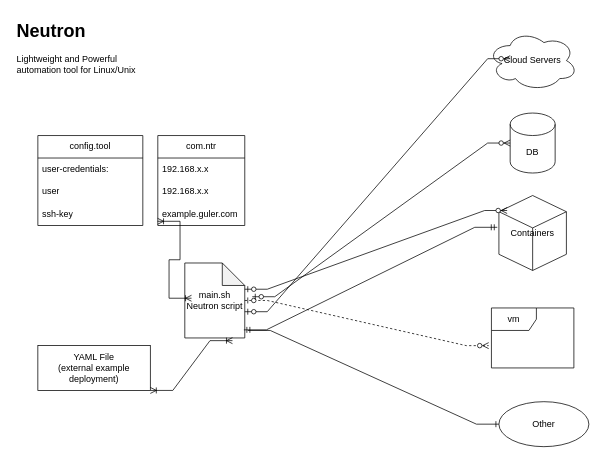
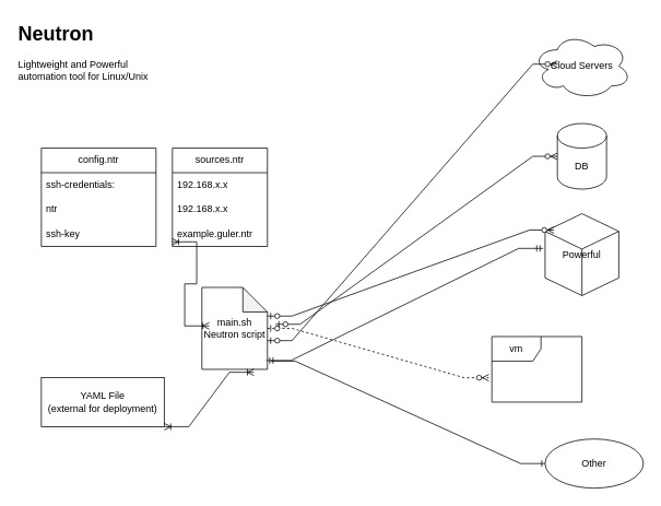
- <mxCell id="7" value="config.tool" style="swimlane;fontStyle=0;childLayout=stackLayout;horizontal=1;startSize=30;horizontalStack=0;resizeParent=1;resizeParentMax=0;resizeLast=0;collapsible=1;marginBottom=0;whiteSpace=wrap;html=1;" vertex="1" parent="1"><mxGeometry x="50" y="180" width="140" height="120" as="geometry" /></mxCell>
+ <mxCell id="7" value="config.ntr" style="swimlane;fontStyle=0;childLayout=stackLayout;horizontal=1;startSize=30;horizontalStack=0;resizeParent=1;resizeParentMax=0;resizeLast=0;collapsible=1;marginBottom=0;whiteSpace=wrap;html=1;" vertex="1" parent="1"><mxGeometry x="50" y="180" width="140" height="120" as="geometry" /></mxCell>
- <mxCell id="2" value="com.ntr" style="swimlane;fontStyle=0;childLayout=stackLayout;horizontal=1;startSize=30;horizontalStack=0;resizeParent=1;resizeParentMax=0;resizeLast=0;collapsible=1;marginBottom=0;whiteSpace=wrap;html=1;" vertex="1" parent="1"><mxGeometry x="210" y="180" width="116" height="120" as="geometry" /></mxCell>
+ <mxCell id="2" value="sources.ntr" style="swimlane;fontStyle=0;childLayout=stackLayout;horizontal=1;startSize=30;horizontalStack=0;resizeParent=1;resizeParentMax=0;resizeLast=0;collapsible=1;marginBottom=0;whiteSpace=wrap;html=1;" vertex="1" parent="1"><mxGeometry x="210" y="180" width="116" height="120" as="geometry" /></mxCell>
- <mxCell id="8" value="user-credentials:" style="text;strokeColor=none;fillColor=none;align=left;verticalAlign=middle;spacingLeft=4;spacingRight=4;overflow=hidden;points=[[0,0.5],[1,0.5]];portConstraint=eastwest;rotatable=0;whiteSpace=wrap;html=1;" vertex="1" parent="7"><mxGeometry y="30" width="140" height="30" as="geometry" /></mxCell>
+ <mxCell id="8" value="ssh-credentials:" style="text;strokeColor=none;fillColor=none;align=left;verticalAlign=middle;spacingLeft=4;spacingRight=4;overflow=hidden;points=[[0,0.5],[1,0.5]];portConstraint=eastwest;rotatable=0;whiteSpace=wrap;html=1;" vertex="1" parent="7"><mxGeometry y="30" width="140" height="30" as="geometry" /></mxCell>
- <mxCell id="9" value="user" style="text;strokeColor=none;fillColor=none;align=left;verticalAlign=middle;spacingLeft=4;spacingRight=4;overflow=hidden;points=[[0,0.5],[1,0.5]];portConstraint=eastwest;rotatable=0;whiteSpace=wrap;html=1;" vertex="1" parent="7"><mxGeometry y="60" width="140" height="30" as="geometry" /></mxCell>
+ <mxCell id="9" value="ntr" style="text;strokeColor=none;fillColor=none;align=left;verticalAlign=middle;spacingLeft=4;spacingRight=4;overflow=hidden;points=[[0,0.5],[1,0.5]];portConstraint=eastwest;rotatable=0;whiteSpace=wrap;html=1;" vertex="1" parent="7"><mxGeometry y="60" width="140" height="30" as="geometry" /></mxCell>
- <mxCell id="5" value="example.guler.com" style="text;strokeColor=none;fillColor=none;align=left;verticalAlign=middle;spacingLeft=4;spacingRight=4;overflow=hidden;points=[[0,0.5],[1,0.5]];portConstraint=eastwest;rotatable=0;whiteSpace=wrap;html=1;" vertex="1" parent="2"><mxGeometry y="90" width="116" height="30" as="geometry" /></mxCell>
+ <mxCell id="5" value="example.guler.ntr" style="text;strokeColor=none;fillColor=none;align=left;verticalAlign=middle;spacingLeft=4;spacingRight=4;overflow=hidden;points=[[0,0.5],[1,0.5]];portConstraint=eastwest;rotatable=0;whiteSpace=wrap;html=1;" vertex="1" parent="2"><mxGeometry y="90" width="116" height="30" as="geometry" /></mxCell>
- <mxCell id="14" value="Containers" style="html=1;whiteSpace=wrap;shape=isoCube2;backgroundOutline=1;isoAngle=15;" vertex="1" parent="1"><mxGeometry x="665" y="260" width="90" height="100" as="geometry" /></mxCell>
+ <mxCell id="14" value="Powerful" style="html=1;whiteSpace=wrap;shape=isoCube2;backgroundOutline=1;isoAngle=15;" vertex="1" parent="1"><mxGeometry x="665" y="260" width="90" height="100" as="geometry" /></mxCell>
- <mxCell id="15" value="vm" style="shape=umlFrame;whiteSpace=wrap;html=1;pointerEvents=0;" vertex="1" parent="1"><mxGeometry x="655" y="410" width="110" height="80" as="geometry" /></mxCell>
+ <mxCell id="15" value="vm" style="shape=umlFrame;whiteSpace=wrap;html=1;pointerEvents=0;" vertex="1" parent="1"><mxGeometry x="600" y="410" width="110" height="80" as="geometry" /></mxCell>
- <mxCell id="16" value="YAML File&lt;div&gt;(external example deployment)&lt;/div&gt;" style="whiteSpace=wrap;html=1;align=center;verticalAlign=middle;treeFolding=1;treeMoving=1;newEdgeStyle={&quot;edgeStyle&quot;:&quot;elbowEdgeStyle&quot;,&quot;startArrow&quot;:&quot;none&quot;,&quot;endArrow&quot;:&quot;none&quot;};" vertex="1" parent="1"><mxGeometry x="50" y="460" width="150" height="60" as="geometry" /></mxCell>
+ <mxCell id="16" value="YAML File&lt;div&gt;(external for deployment)&lt;/div&gt;" style="whiteSpace=wrap;html=1;align=center;verticalAlign=middle;treeFolding=1;treeMoving=1;newEdgeStyle={&quot;edgeStyle&quot;:&quot;elbowEdgeStyle&quot;,&quot;startArrow&quot;:&quot;none&quot;,&quot;endArrow&quot;:&quot;none&quot;};" vertex="1" parent="1"><mxGeometry x="50" y="460" width="150" height="60" as="geometry" /></mxCell>
